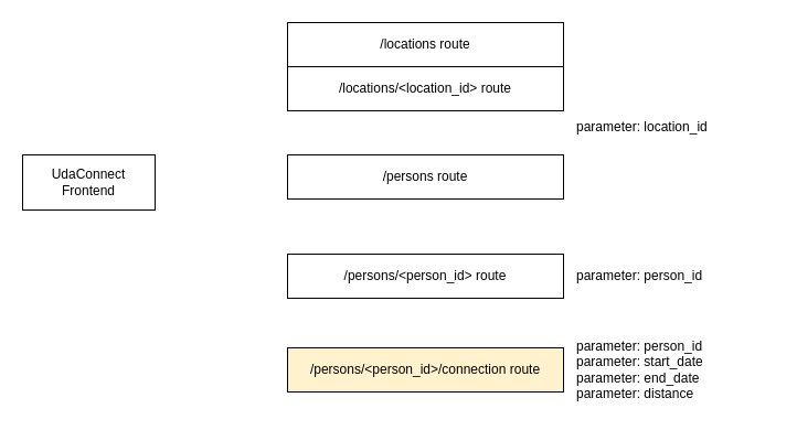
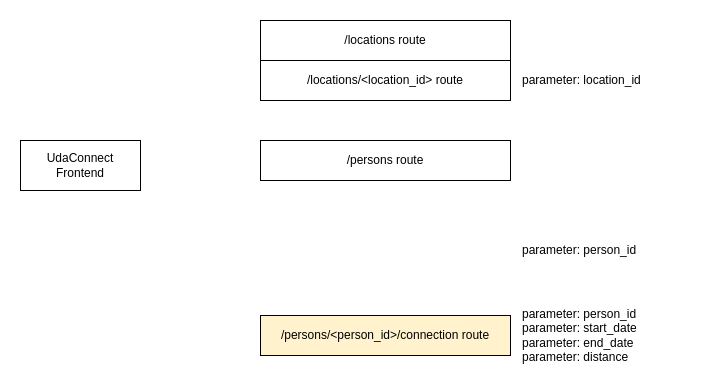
- <mxCell id="8" value="parameter: location_id" style="text;html=1;strokeColor=none;fillColor=none;align=left;verticalAlign=middle;whiteSpace=wrap;rounded=0;" vertex="1" parent="1"><mxGeometry x="520" y="105" width="180" height="20" as="geometry" /></mxCell>
+ <mxCell id="8" value="parameter: location_id" style="text;html=1;strokeColor=none;fillColor=none;align=left;verticalAlign=middle;whiteSpace=wrap;rounded=0;" vertex="1" parent="1"><mxGeometry x="520" y="70" width="180" height="20" as="geometry" /></mxCell>
- <mxCell id="6" value="/persons/&amp;lt;person_id&amp;gt; route" style="rounded=0;whiteSpace=wrap;html=1;" vertex="1" parent="1"><mxGeometry x="260" y="230" width="250" height="40" as="geometry" /></mxCell>
